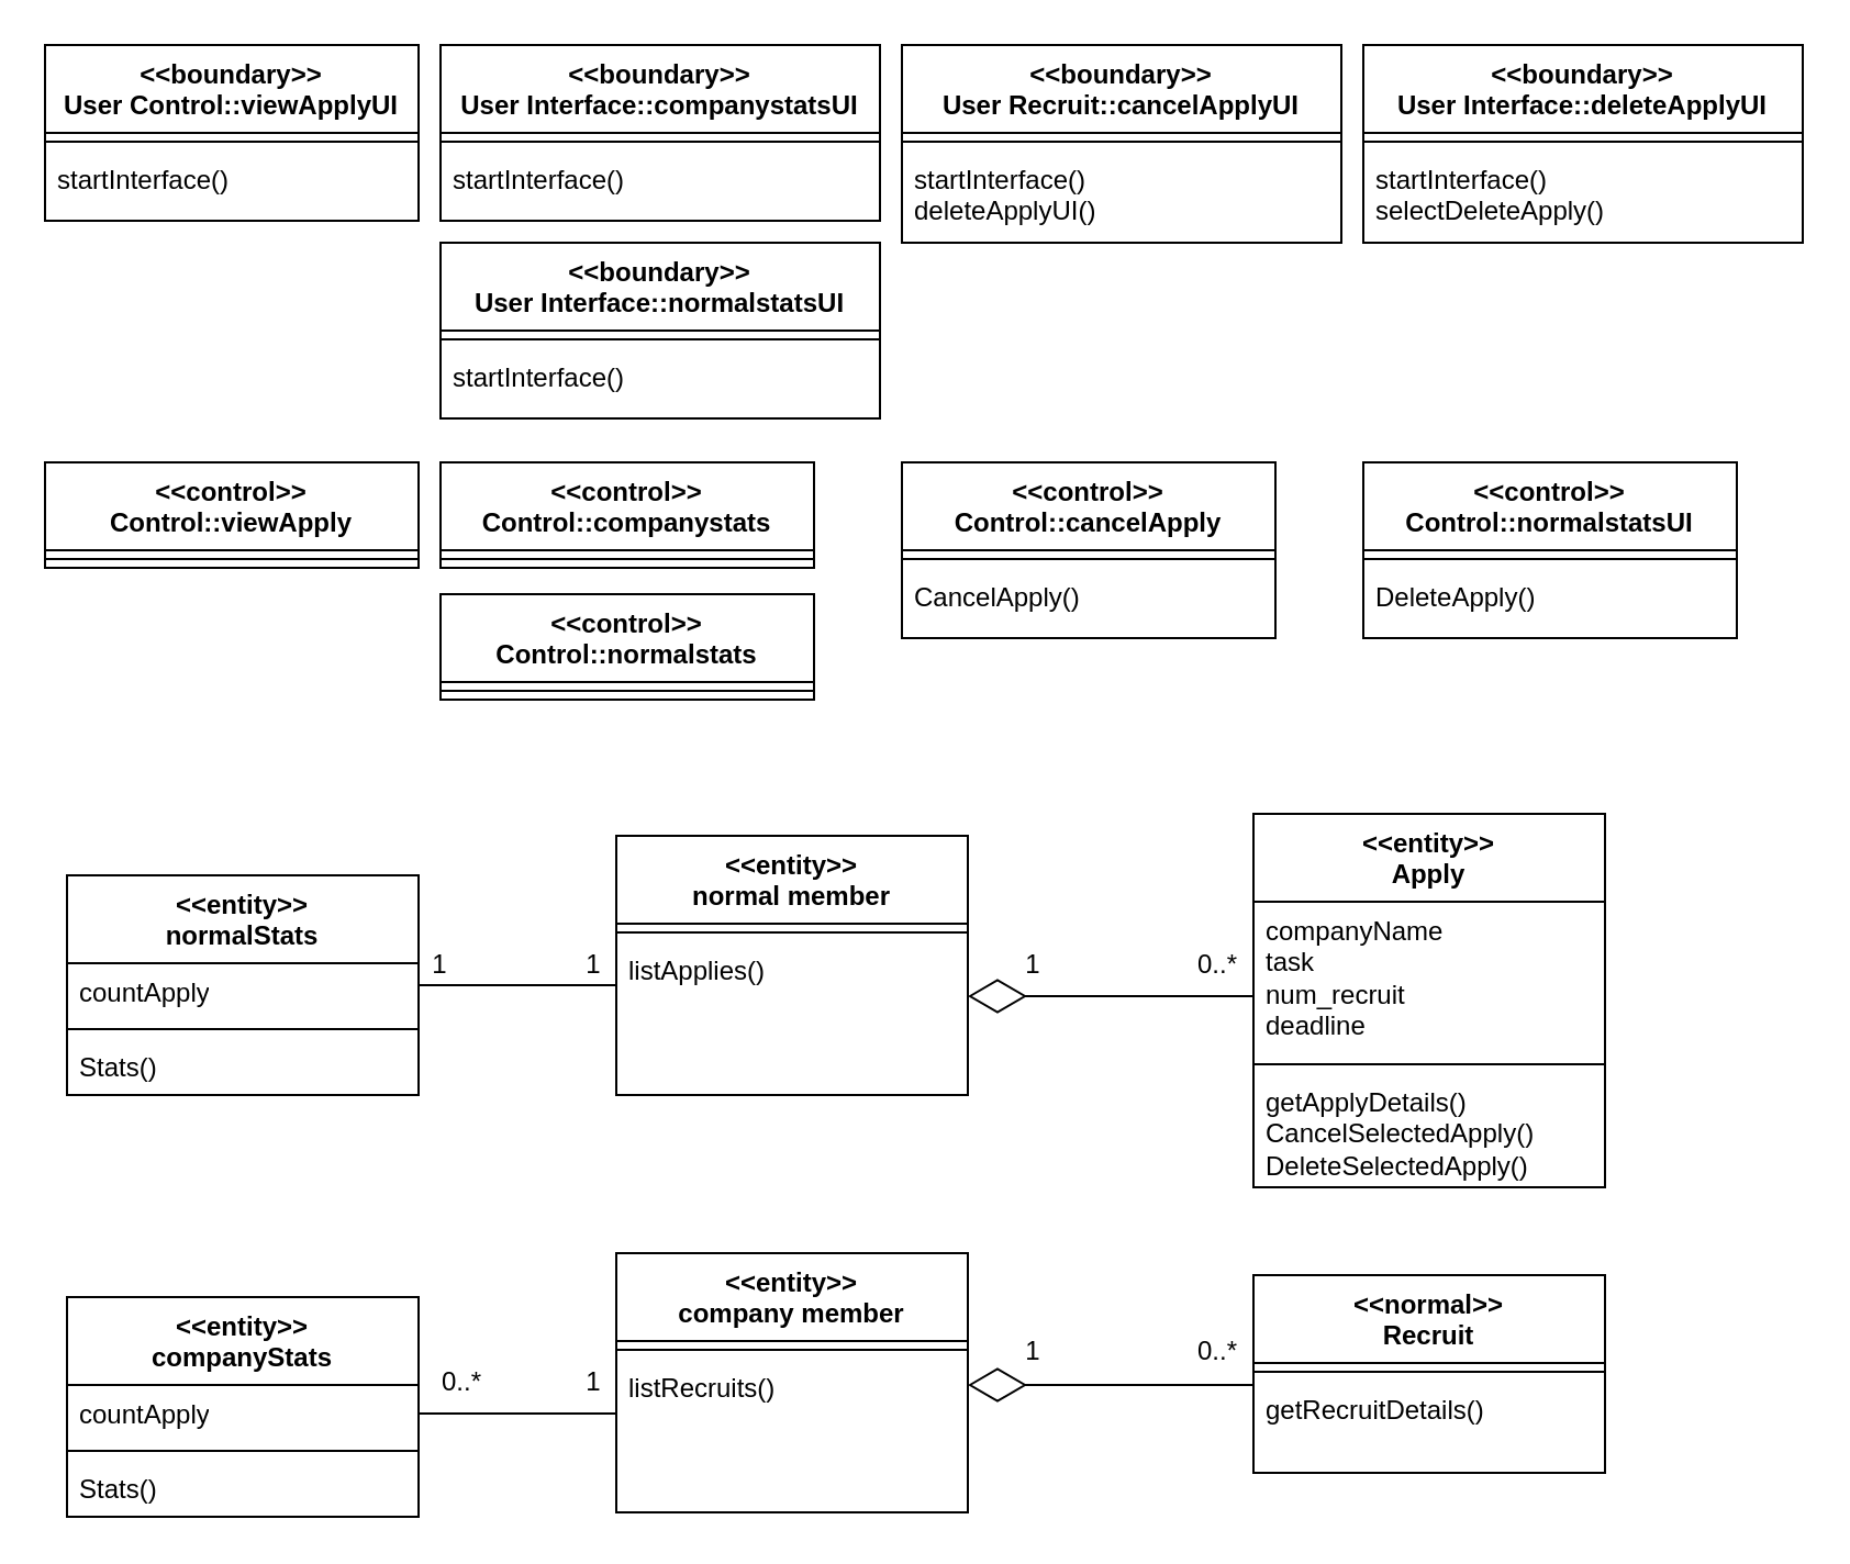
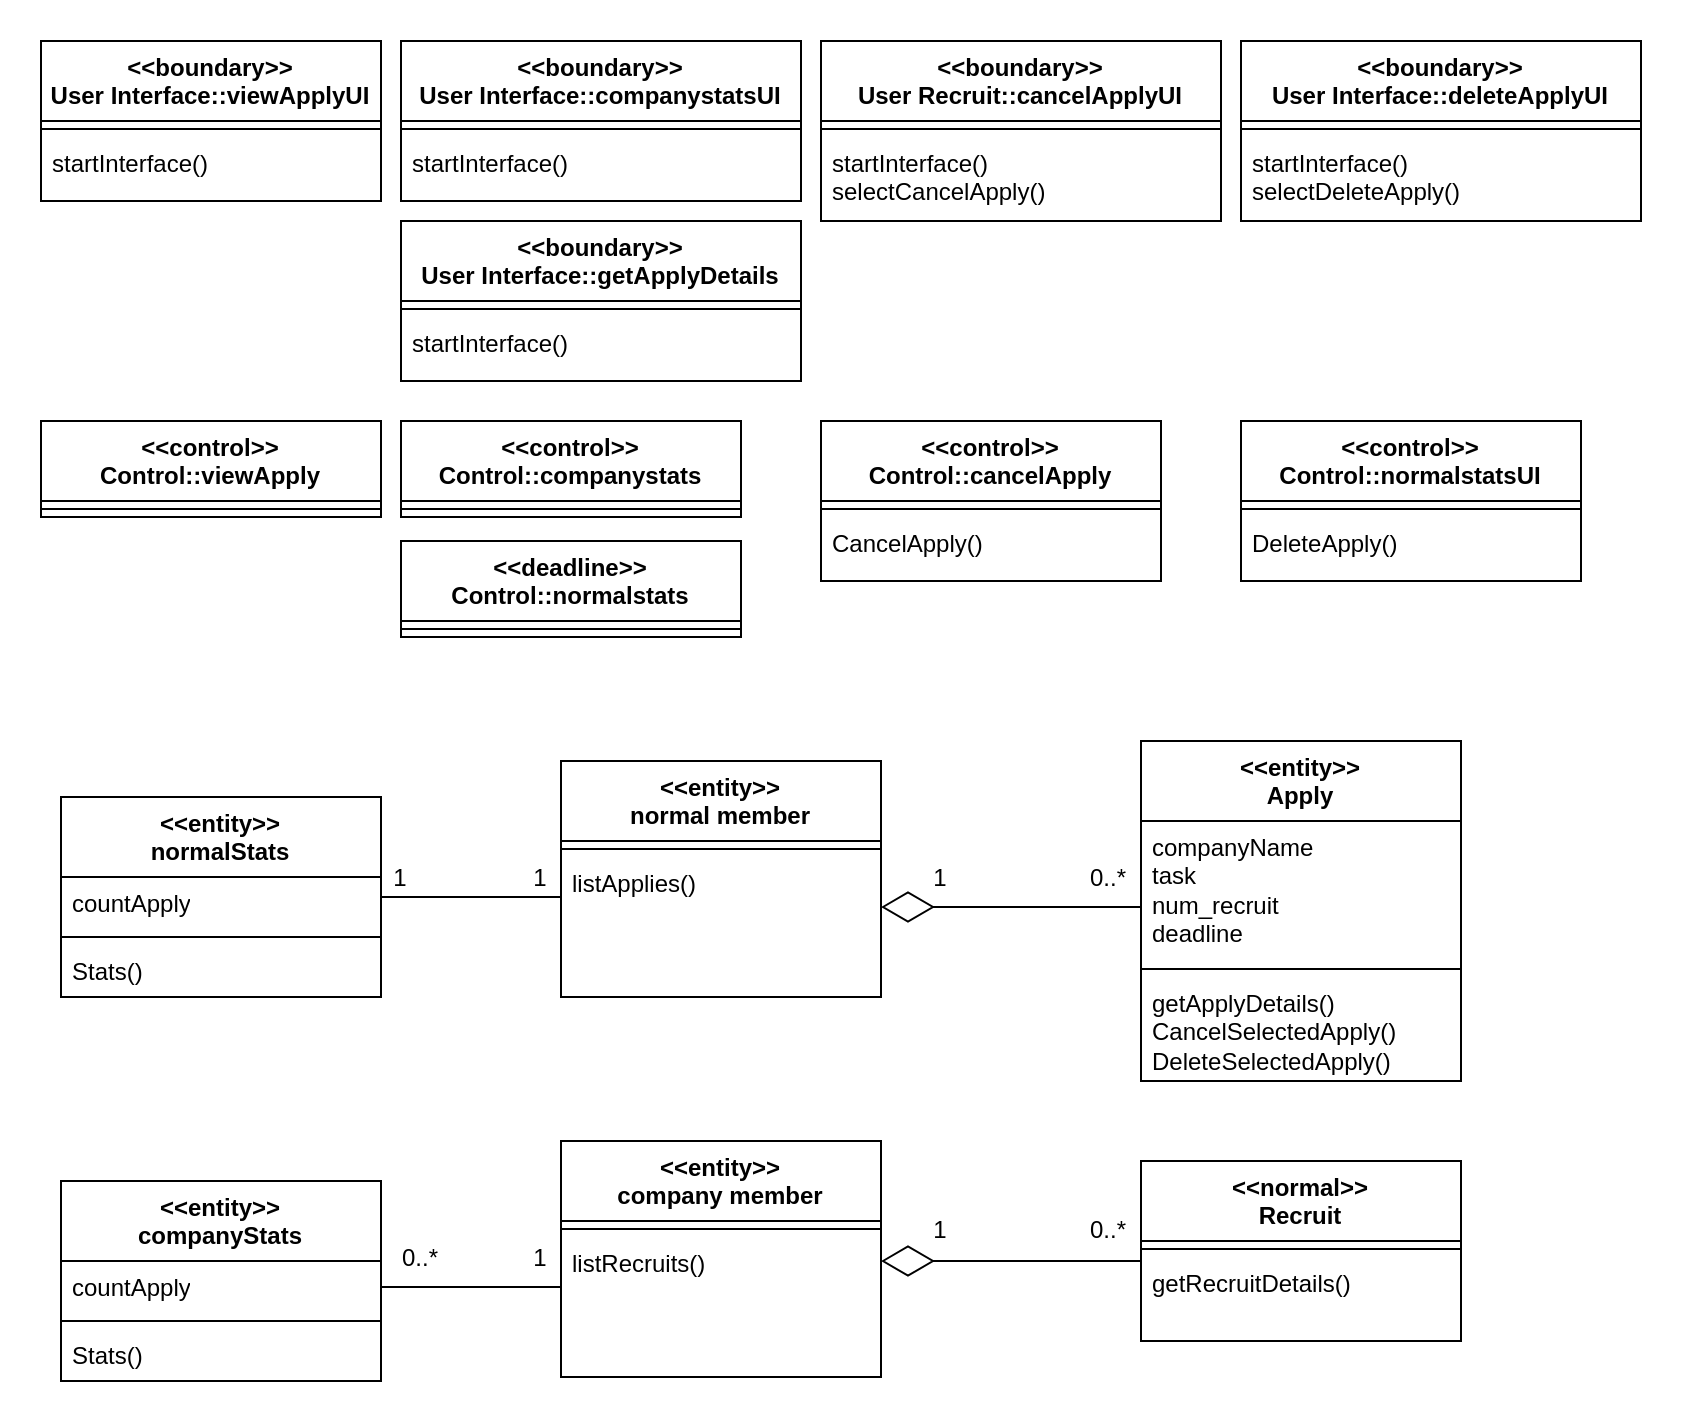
- <mxCell id="9" value="&amp;lt;&amp;lt;boundary&amp;gt;&amp;gt;&lt;br&gt;User Control::viewApplyUI" style="swimlane;fontStyle=1;align=center;verticalAlign=top;childLayout=stackLayout;horizontal=1;startSize=40;horizontalStack=0;resizeParent=1;resizeParentMax=0;resizeLast=0;collapsible=1;marginBottom=0;whiteSpace=wrap;html=1;" parent="1" vertex="1"><mxGeometry x="20" y="20" width="170" height="80" as="geometry"><mxRectangle x="70" y="230" width="140" height="60" as="alternateBounds" /></mxGeometry></mxCell>
+ <mxCell id="9" value="&amp;lt;&amp;lt;boundary&amp;gt;&amp;gt;&lt;br&gt;User Interface::viewApplyUI" style="swimlane;fontStyle=1;align=center;verticalAlign=top;childLayout=stackLayout;horizontal=1;startSize=40;horizontalStack=0;resizeParent=1;resizeParentMax=0;resizeLast=0;collapsible=1;marginBottom=0;whiteSpace=wrap;html=1;" parent="1" vertex="1"><mxGeometry x="20" y="20" width="170" height="80" as="geometry"><mxRectangle x="70" y="230" width="140" height="60" as="alternateBounds" /></mxGeometry></mxCell>
- <mxCell id="14" value="startInterface()&lt;br&gt;deleteApplyUI()" style="text;strokeColor=none;fillColor=none;align=left;verticalAlign=top;spacingLeft=4;spacingRight=4;overflow=hidden;rotatable=0;points=[[0,0.5],[1,0.5]];portConstraint=eastwest;whiteSpace=wrap;html=1;" parent="12" vertex="1"><mxGeometry y="48" width="200" height="42" as="geometry" /></mxCell>
+ <mxCell id="14" value="startInterface()&lt;br&gt;selectCancelApply()" style="text;strokeColor=none;fillColor=none;align=left;verticalAlign=top;spacingLeft=4;spacingRight=4;overflow=hidden;rotatable=0;points=[[0,0.5],[1,0.5]];portConstraint=eastwest;whiteSpace=wrap;html=1;" parent="12" vertex="1"><mxGeometry y="48" width="200" height="42" as="geometry" /></mxCell>
- <mxCell id="40" value="&amp;lt;&amp;lt;boundary&amp;gt;&amp;gt;&lt;br&gt;User Interface::normalstatsUI" style="swimlane;fontStyle=1;align=center;verticalAlign=top;childLayout=stackLayout;horizontal=1;startSize=40;horizontalStack=0;resizeParent=1;resizeParentMax=0;resizeLast=0;collapsible=1;marginBottom=0;whiteSpace=wrap;html=1;" parent="1" vertex="1"><mxGeometry x="200" y="110" width="200" height="80" as="geometry"><mxRectangle x="70" y="230" width="140" height="60" as="alternateBounds" /></mxGeometry></mxCell>
+ <mxCell id="40" value="&amp;lt;&amp;lt;boundary&amp;gt;&amp;gt;&lt;br&gt;User Interface::getApplyDetails" style="swimlane;fontStyle=1;align=center;verticalAlign=top;childLayout=stackLayout;horizontal=1;startSize=40;horizontalStack=0;resizeParent=1;resizeParentMax=0;resizeLast=0;collapsible=1;marginBottom=0;whiteSpace=wrap;html=1;" parent="1" vertex="1"><mxGeometry x="200" y="110" width="200" height="80" as="geometry"><mxRectangle x="70" y="230" width="140" height="60" as="alternateBounds" /></mxGeometry></mxCell>
- <mxCell id="43" value="&amp;lt;&amp;lt;control&amp;gt;&amp;gt;&lt;br&gt;Control::normalstats" style="swimlane;fontStyle=1;align=center;verticalAlign=top;childLayout=stackLayout;horizontal=1;startSize=40;horizontalStack=0;resizeParent=1;resizeParentMax=0;resizeLast=0;collapsible=1;marginBottom=0;whiteSpace=wrap;html=1;" parent="1" vertex="1"><mxGeometry x="200" y="270" width="170" height="48" as="geometry"><mxRectangle x="70" y="230" width="140" height="60" as="alternateBounds" /></mxGeometry></mxCell>
+ <mxCell id="43" value="&amp;lt;&amp;lt;deadline&amp;gt;&amp;gt;&lt;br&gt;Control::normalstats" style="swimlane;fontStyle=1;align=center;verticalAlign=top;childLayout=stackLayout;horizontal=1;startSize=40;horizontalStack=0;resizeParent=1;resizeParentMax=0;resizeLast=0;collapsible=1;marginBottom=0;whiteSpace=wrap;html=1;" parent="1" vertex="1"><mxGeometry x="200" y="270" width="170" height="48" as="geometry"><mxRectangle x="70" y="230" width="140" height="60" as="alternateBounds" /></mxGeometry></mxCell>
